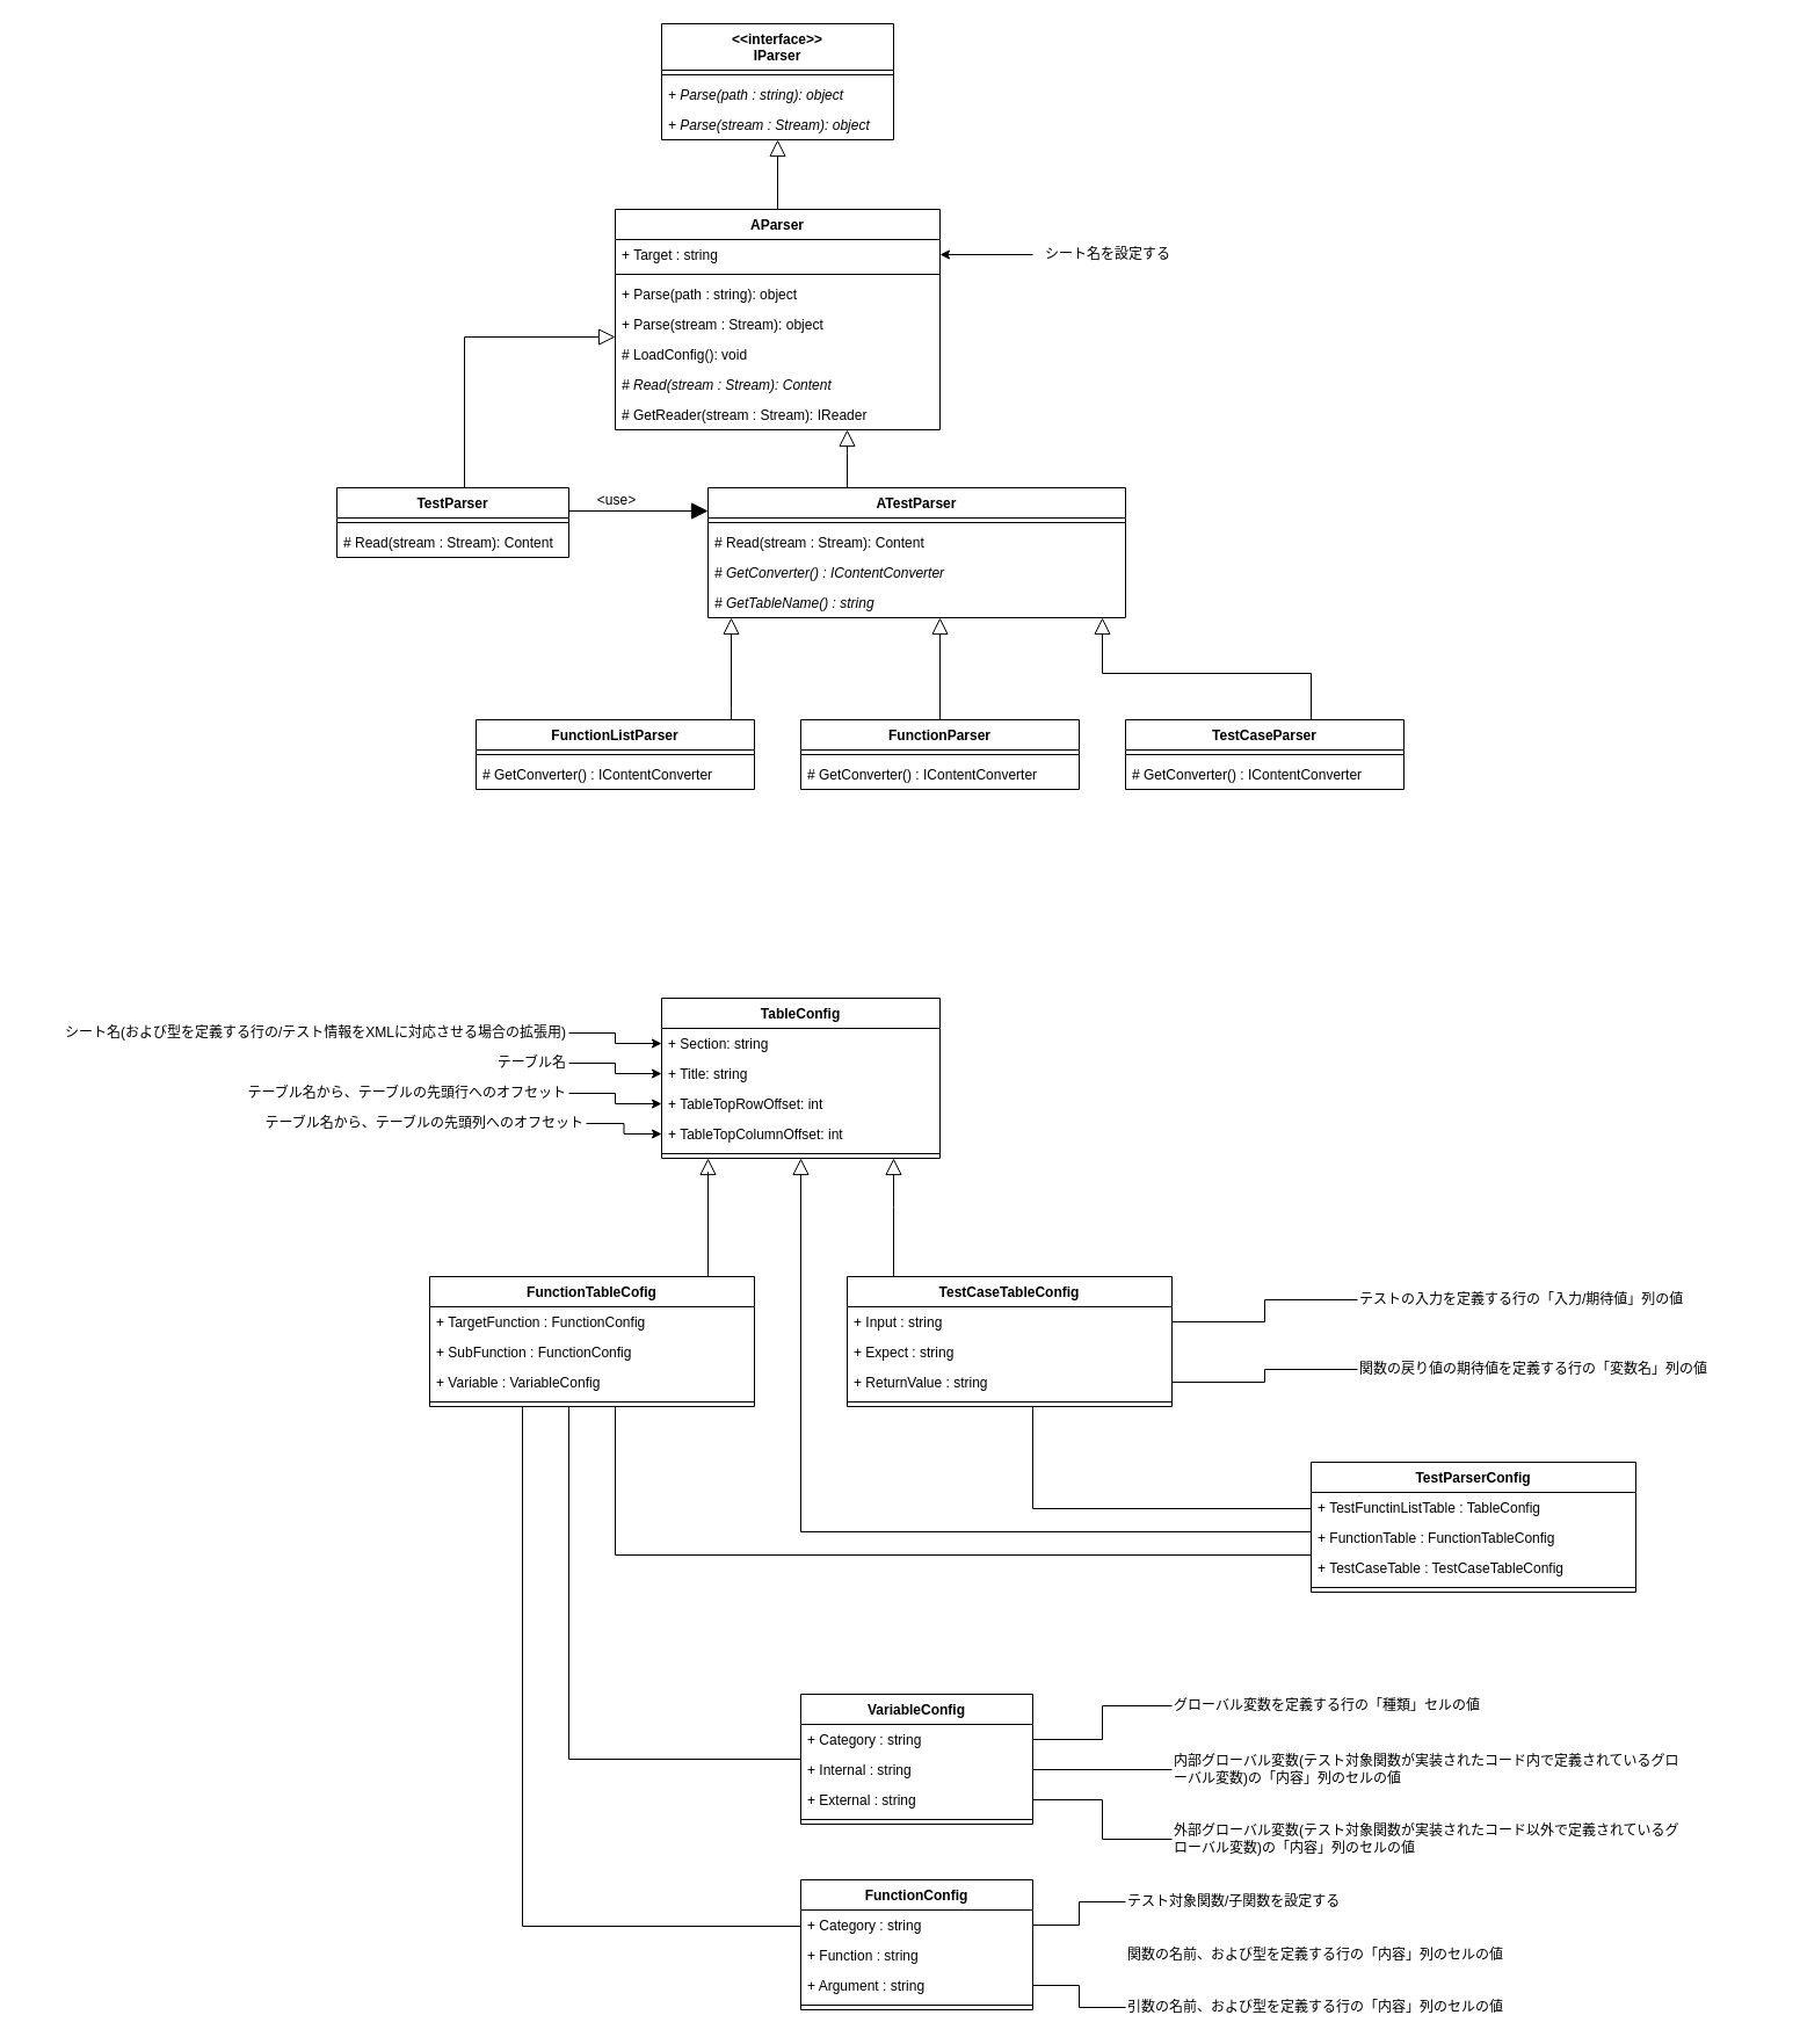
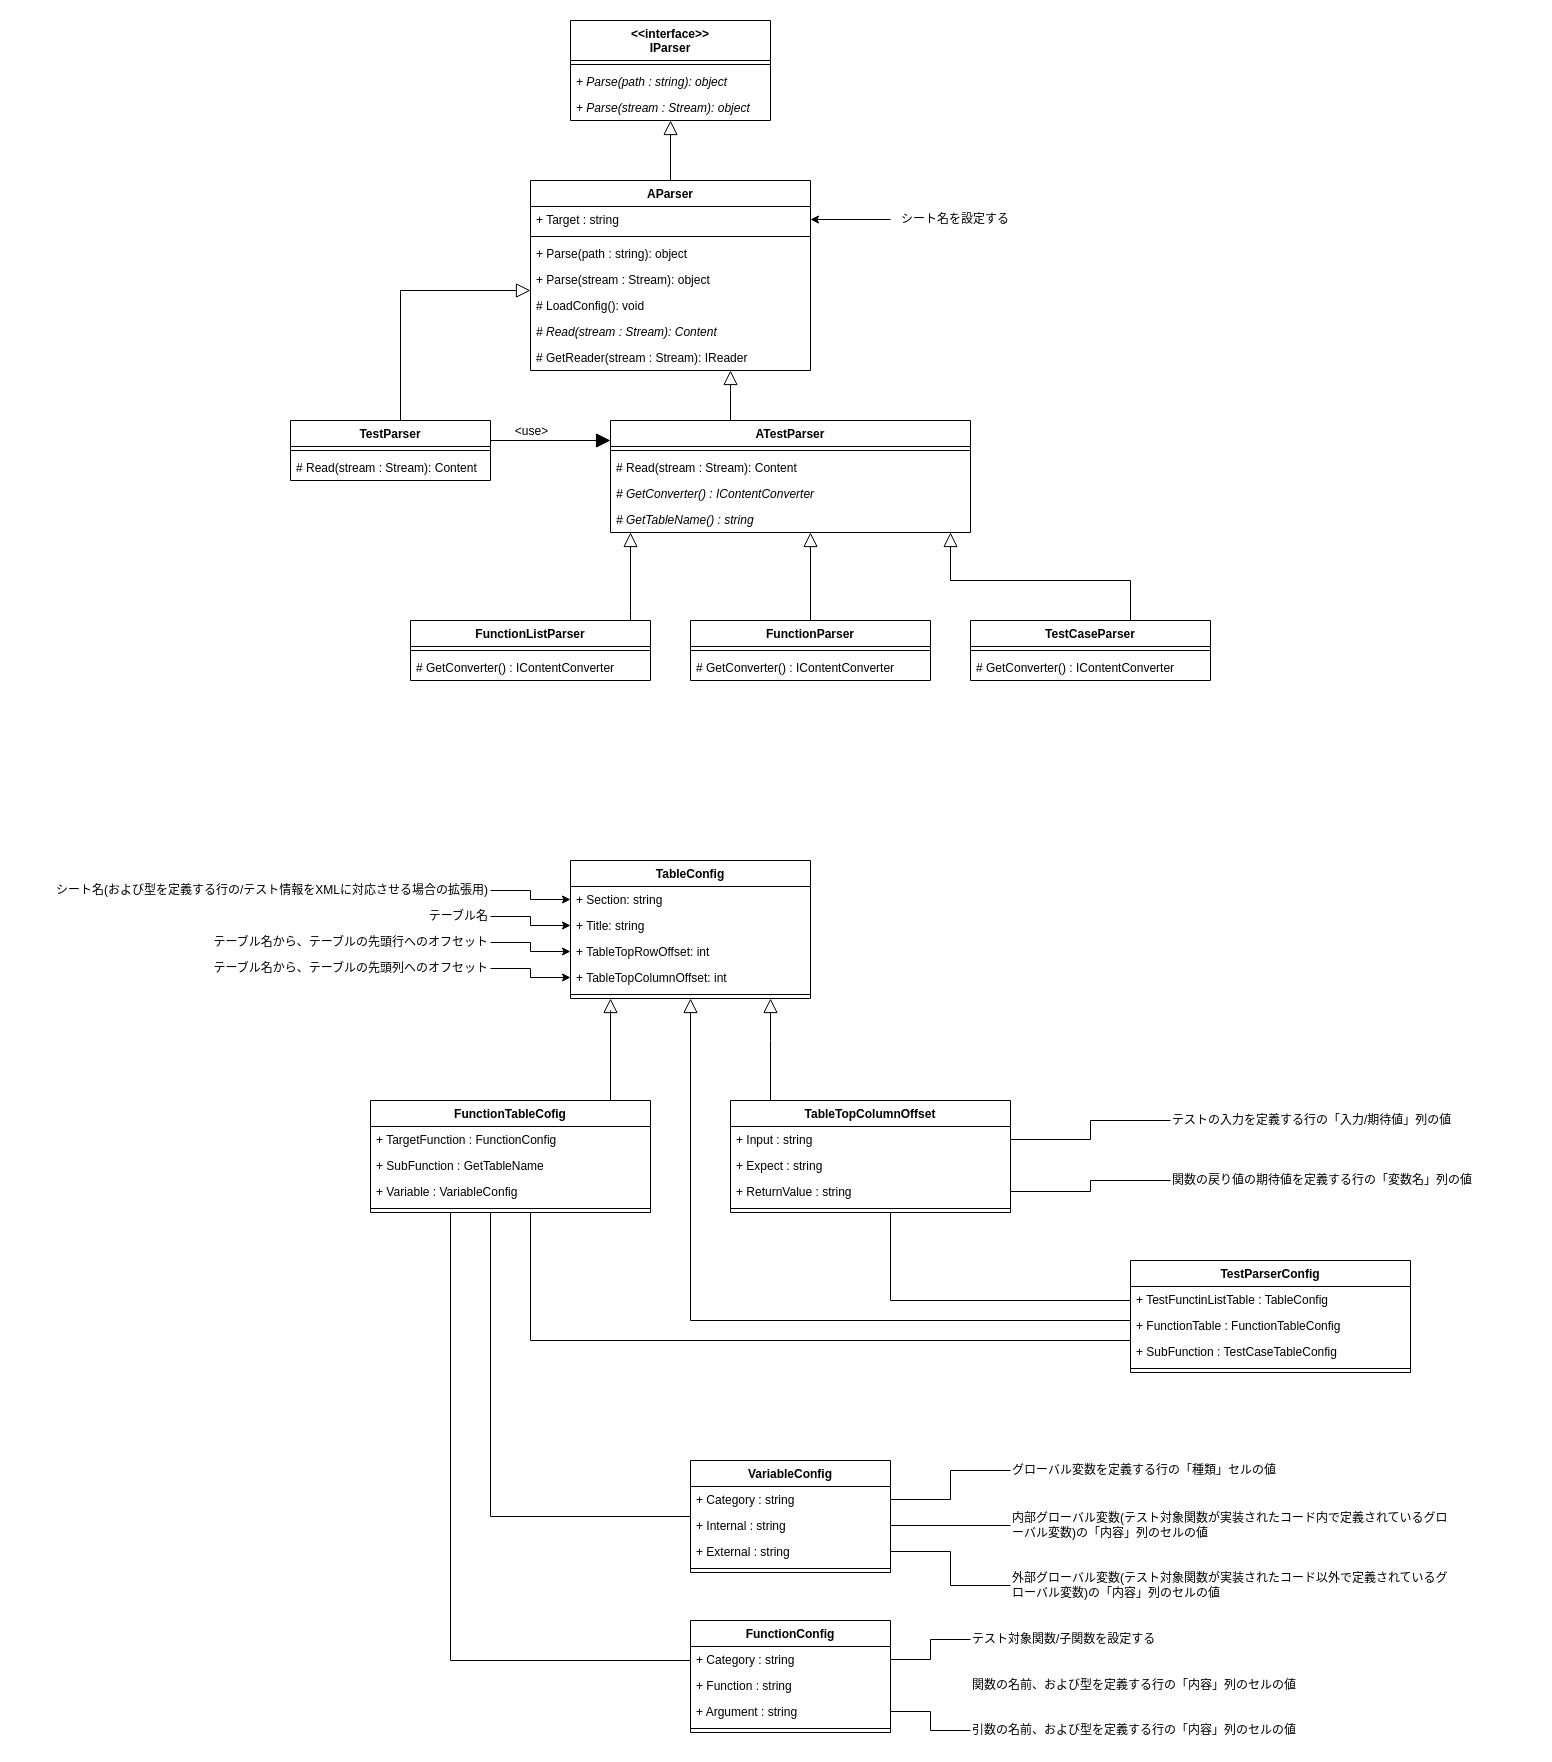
- <mxCell id="59" value="テーブル名から、テーブルの先頭列へのオフセット" style="text;html=1;strokeColor=none;fillColor=none;align=right;verticalAlign=middle;whiteSpace=wrap;rounded=0;" parent="1" vertex="1"><mxGeometry x="172" y="958" width="333" height="20" as="geometry" /></mxCell>
+ <mxCell id="59" value="テーブル名から、テーブルの先頭列へのオフセット" style="text;html=1;strokeColor=none;fillColor=none;align=right;verticalAlign=middle;whiteSpace=wrap;rounded=0;" parent="1" vertex="1"><mxGeometry x="157" y="958" width="333" height="20" as="geometry" /></mxCell>
- <mxCell id="79" value="TestCaseTableConfig" style="swimlane;fontStyle=1;align=center;verticalAlign=top;childLayout=stackLayout;horizontal=1;startSize=26;horizontalStack=0;resizeParent=1;resizeParentMax=0;resizeLast=0;collapsible=1;marginBottom=0;" parent="1" vertex="1"><mxGeometry x="730" y="1100" width="280" height="112" as="geometry" /></mxCell>
+ <mxCell id="79" value="TableTopColumnOffset" style="swimlane;fontStyle=1;align=center;verticalAlign=top;childLayout=stackLayout;horizontal=1;startSize=26;horizontalStack=0;resizeParent=1;resizeParentMax=0;resizeLast=0;collapsible=1;marginBottom=0;" parent="1" vertex="1"><mxGeometry x="730" y="1100" width="280" height="112" as="geometry" /></mxCell>
- <mxCell id="75" value="+ SubFunction : FunctionConfig" style="text;strokeColor=none;fillColor=none;align=left;verticalAlign=top;spacingLeft=4;spacingRight=4;overflow=hidden;rotatable=0;points=[[0,0.5],[1,0.5]];portConstraint=eastwest;" parent="73" vertex="1"><mxGeometry y="52" width="280" height="26" as="geometry" /></mxCell>
+ <mxCell id="75" value="+ SubFunction : GetTableName" style="text;strokeColor=none;fillColor=none;align=left;verticalAlign=top;spacingLeft=4;spacingRight=4;overflow=hidden;rotatable=0;points=[[0,0.5],[1,0.5]];portConstraint=eastwest;" parent="73" vertex="1"><mxGeometry y="52" width="280" height="26" as="geometry" /></mxCell>
- <mxCell id="35" value="+ TestCaseTable : TestCaseTableConfig" style="text;strokeColor=none;fillColor=none;align=left;verticalAlign=top;spacingLeft=4;spacingRight=4;overflow=hidden;rotatable=0;points=[[0,0.5],[1,0.5]];portConstraint=eastwest;" parent="32" vertex="1"><mxGeometry y="78" width="280" height="26" as="geometry" /></mxCell>
+ <mxCell id="35" value="+ SubFunction : TestCaseTableConfig" style="text;strokeColor=none;fillColor=none;align=left;verticalAlign=top;spacingLeft=4;spacingRight=4;overflow=hidden;rotatable=0;points=[[0,0.5],[1,0.5]];portConstraint=eastwest;" parent="32" vertex="1"><mxGeometry y="78" width="280" height="26" as="geometry" /></mxCell>
